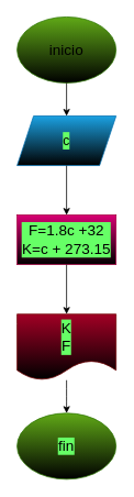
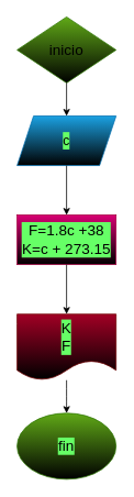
- <mxCell id="2" value="&lt;font color=&quot;#000000&quot; style=&quot;font-size: 18px;&quot;&gt;inicio&lt;/font&gt;" style="ellipse;whiteSpace=wrap;html=1;fillColor=#60a917;fontColor=#ffffff;strokeColor=#2D7600;gradientColor=default;" vertex="1" parent="1"><mxGeometry x="20" y="20" width="120" height="80" as="geometry" /></mxCell>
+ <mxCell id="2" value="&lt;font color=&quot;#000000&quot; style=&quot;font-size: 18px;&quot;&gt;inicio&lt;/font&gt;" style="rhombus;whiteSpace=wrap;html=1;fillColor=#60a917;fontColor=#ffffff;strokeColor=#2D7600;gradientColor=default;" vertex="1" parent="1"><mxGeometry x="20" y="20" width="120" height="80" as="geometry" /></mxCell>
- <mxCell id="6" value="&lt;font color=&quot;#000000&quot;&gt;F=1.8c +32&lt;br&gt;K=c + 273.15&lt;br&gt;&lt;/font&gt;" style="rounded=0;whiteSpace=wrap;html=1;labelBackgroundColor=#66FF66;fontSize=18;fontColor=#ffffff;fillColor=#d80073;strokeColor=#A50040;gradientColor=default;" vertex="1" parent="1"><mxGeometry x="20" y="260" width="120" height="60" as="geometry" /></mxCell>
+ <mxCell id="6" value="&lt;font color=&quot;#000000&quot;&gt;F=1.8c +38&lt;br&gt;K=c + 273.15&lt;br&gt;&lt;/font&gt;" style="rounded=0;whiteSpace=wrap;html=1;labelBackgroundColor=#66FF66;fontSize=18;fontColor=#ffffff;fillColor=#d80073;strokeColor=#A50040;gradientColor=default;" vertex="1" parent="1"><mxGeometry x="20" y="260" width="120" height="60" as="geometry" /></mxCell>
